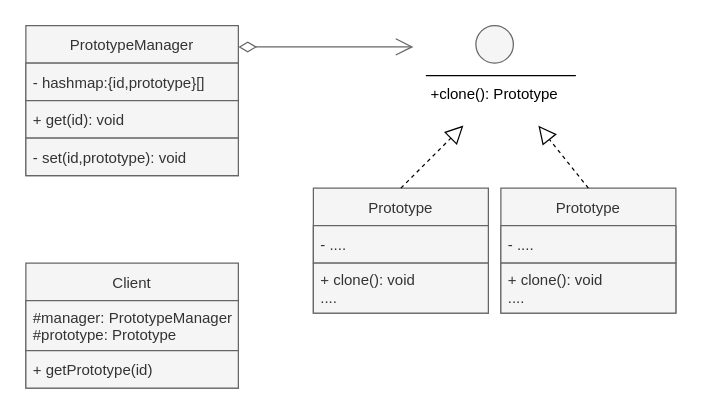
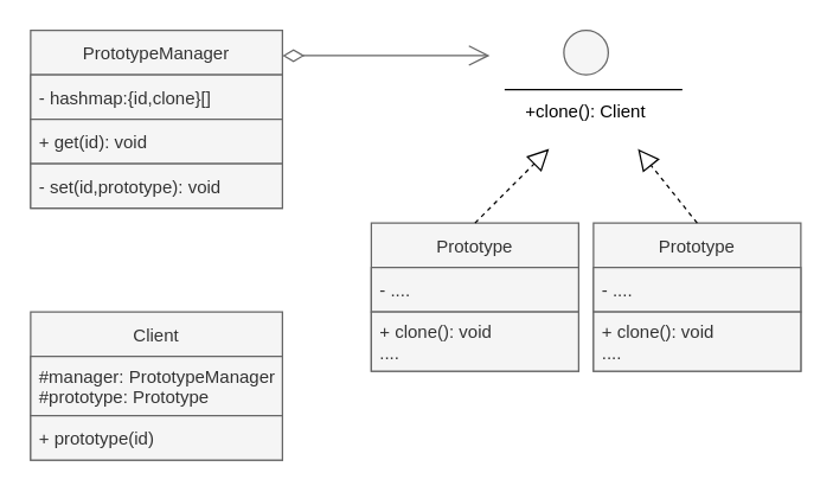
- <mxCell id="3" value="- hashmap:{id,prototype}[]" style="text;align=left;verticalAlign=middle;spacingLeft=4;spacingRight=4;overflow=hidden;points=[[0,0.5],[1,0.5]];portConstraint=eastwest;rotatable=0;labelBackgroundColor=none;fillColor=#f5f5f5;strokeColor=#666666;fontColor=#333333;" vertex="1" parent="2"><mxGeometry y="30" width="170" height="30" as="geometry" /></mxCell>
+ <mxCell id="3" value="- hashmap:{id,clone}[]" style="text;align=left;verticalAlign=middle;spacingLeft=4;spacingRight=4;overflow=hidden;points=[[0,0.5],[1,0.5]];portConstraint=eastwest;rotatable=0;labelBackgroundColor=none;fillColor=#f5f5f5;strokeColor=#666666;fontColor=#333333;" vertex="1" parent="2"><mxGeometry y="30" width="170" height="30" as="geometry" /></mxCell>
- <mxCell id="13" value="+clone(): Prototype" style="text;html=1;strokeColor=none;fillColor=none;align=center;verticalAlign=middle;whiteSpace=wrap;rounded=0;labelBackgroundColor=none;fontColor=#000000;" vertex="1" parent="1"><mxGeometry x="330" y="60" width="130" height="30" as="geometry" /></mxCell>
+ <mxCell id="13" value="+clone(): Client" style="text;html=1;strokeColor=none;fillColor=none;align=center;verticalAlign=middle;whiteSpace=wrap;rounded=0;labelBackgroundColor=none;fontColor=#000000;" vertex="1" parent="1"><mxGeometry x="330" y="60" width="130" height="30" as="geometry" /></mxCell>
- <mxCell id="20" value="+ getPrototype(id)" style="text;strokeColor=#666666;fillColor=#f5f5f5;align=left;verticalAlign=middle;spacingLeft=4;spacingRight=4;overflow=hidden;points=[[0,0.5],[1,0.5]];portConstraint=eastwest;rotatable=0;labelBackgroundColor=none;fontColor=#333333;" vertex="1" parent="18"><mxGeometry y="70" width="170" height="30" as="geometry" /></mxCell>
+ <mxCell id="20" value="+ prototype(id)" style="text;strokeColor=#666666;fillColor=#f5f5f5;align=left;verticalAlign=middle;spacingLeft=4;spacingRight=4;overflow=hidden;points=[[0,0.5],[1,0.5]];portConstraint=eastwest;rotatable=0;labelBackgroundColor=none;fontColor=#333333;" vertex="1" parent="18"><mxGeometry y="70" width="170" height="30" as="geometry" /></mxCell>
